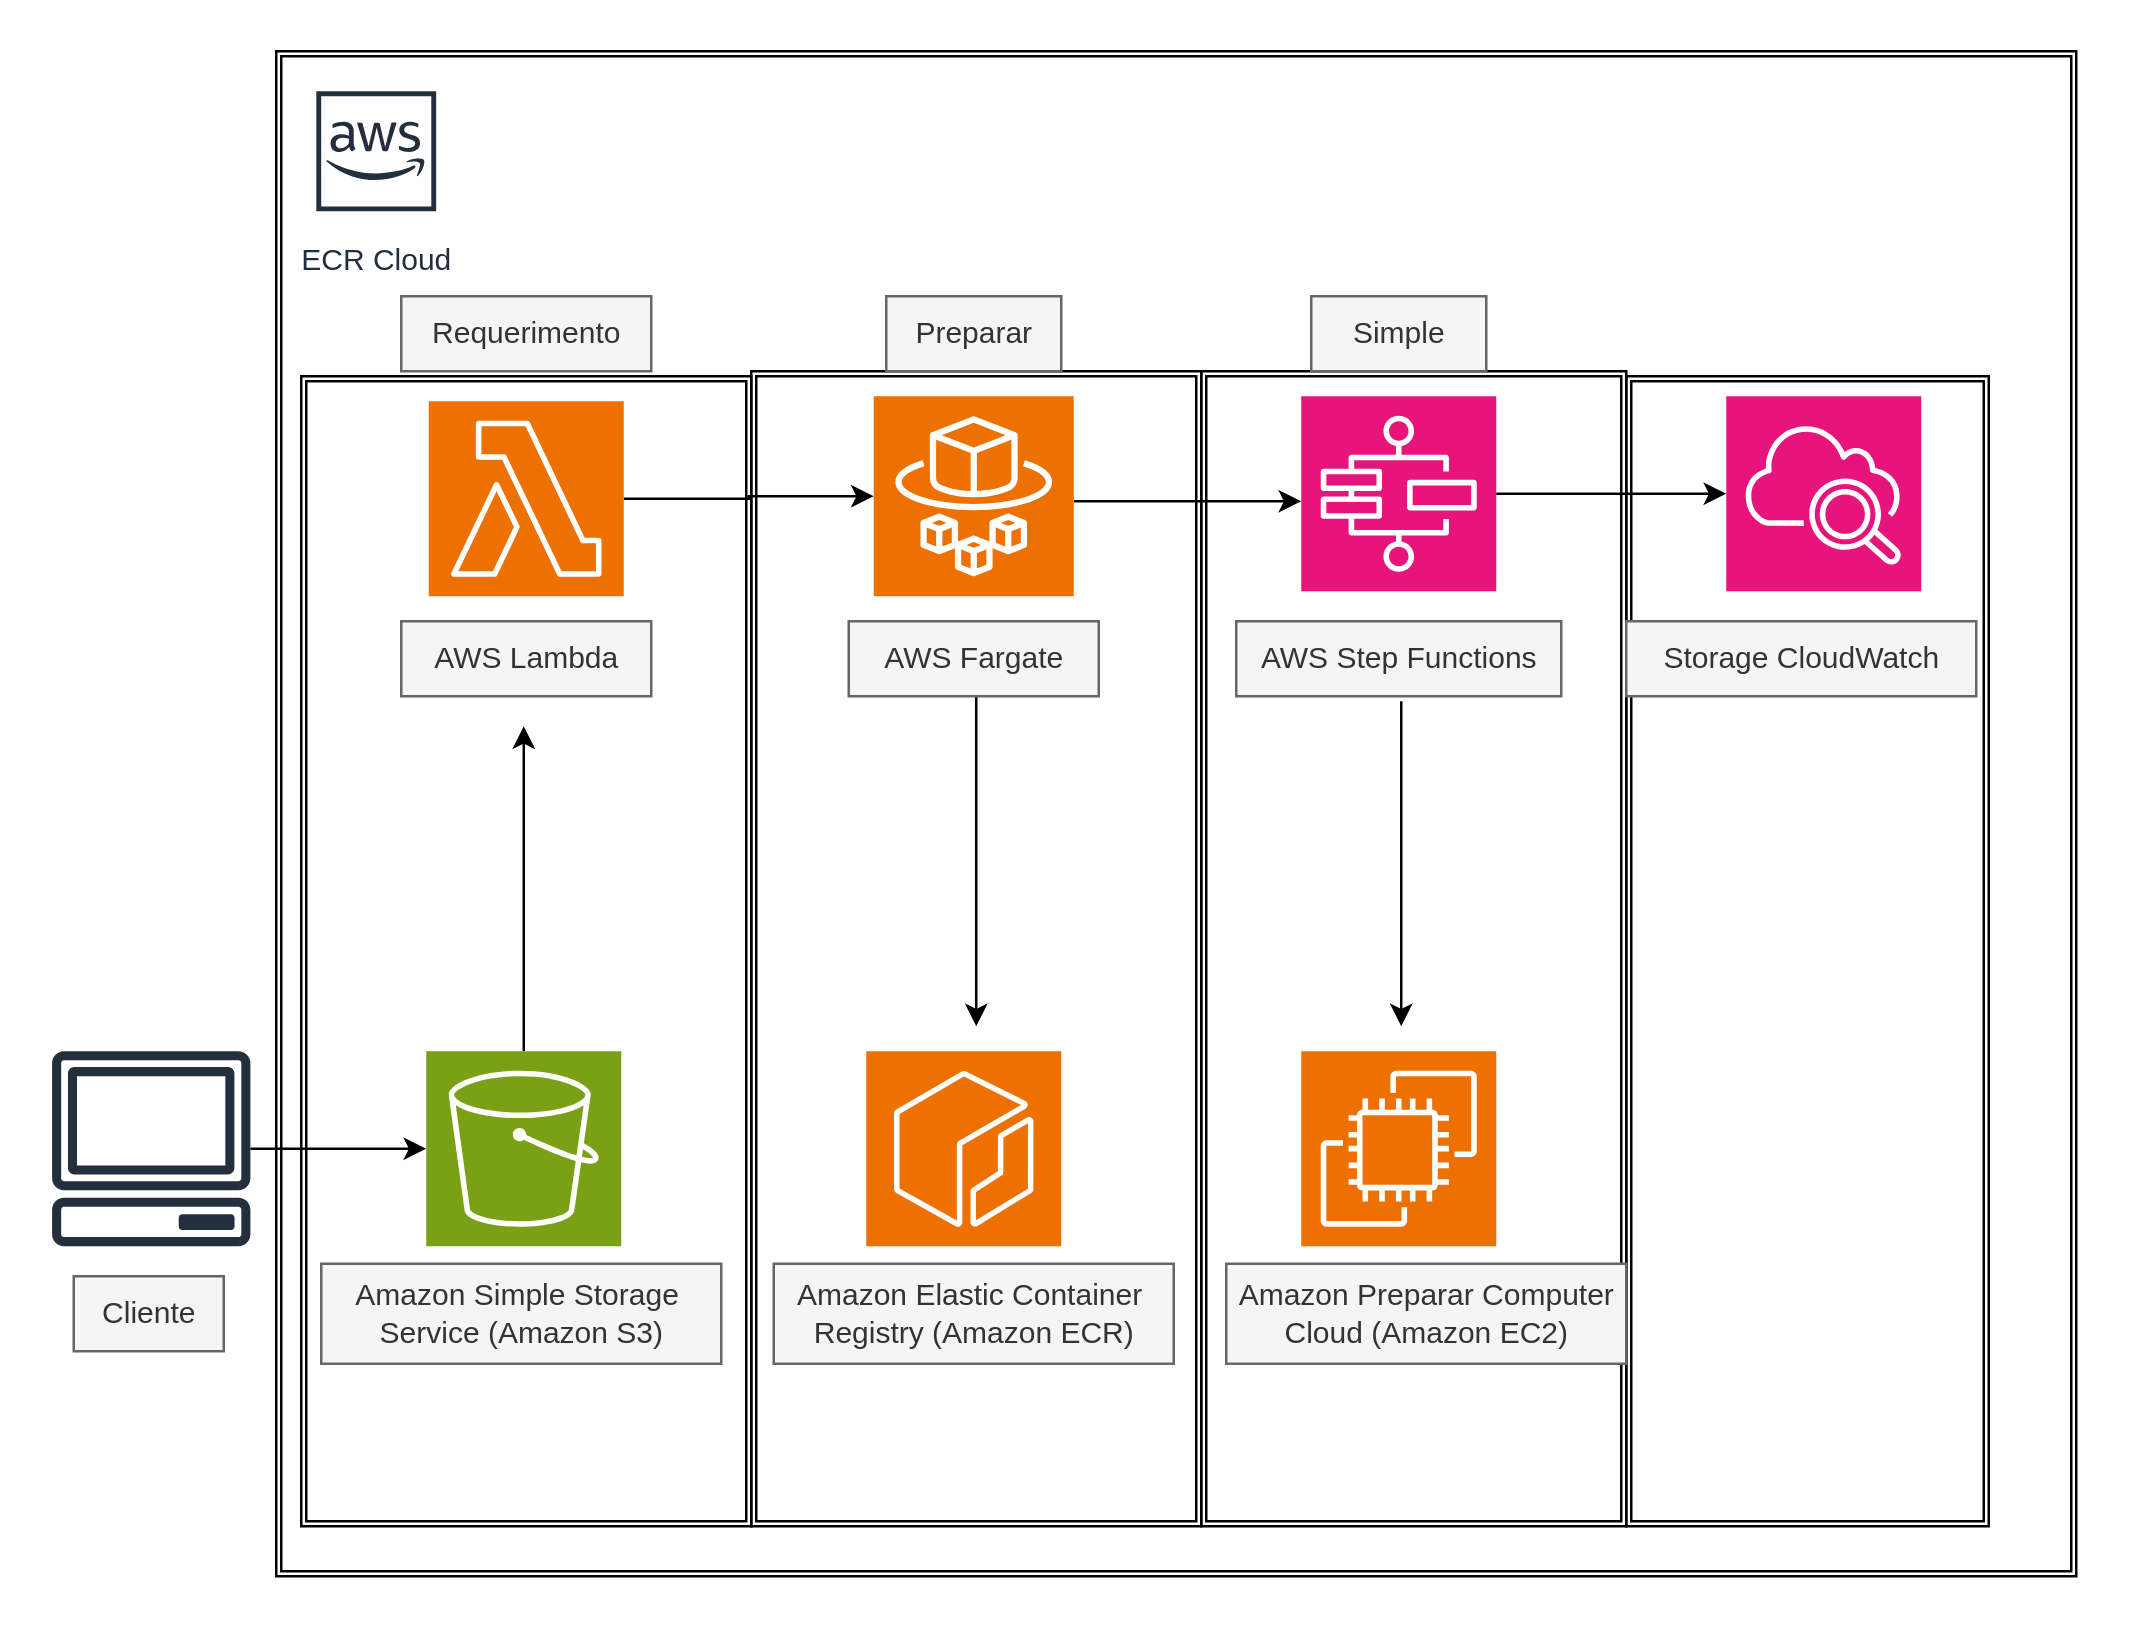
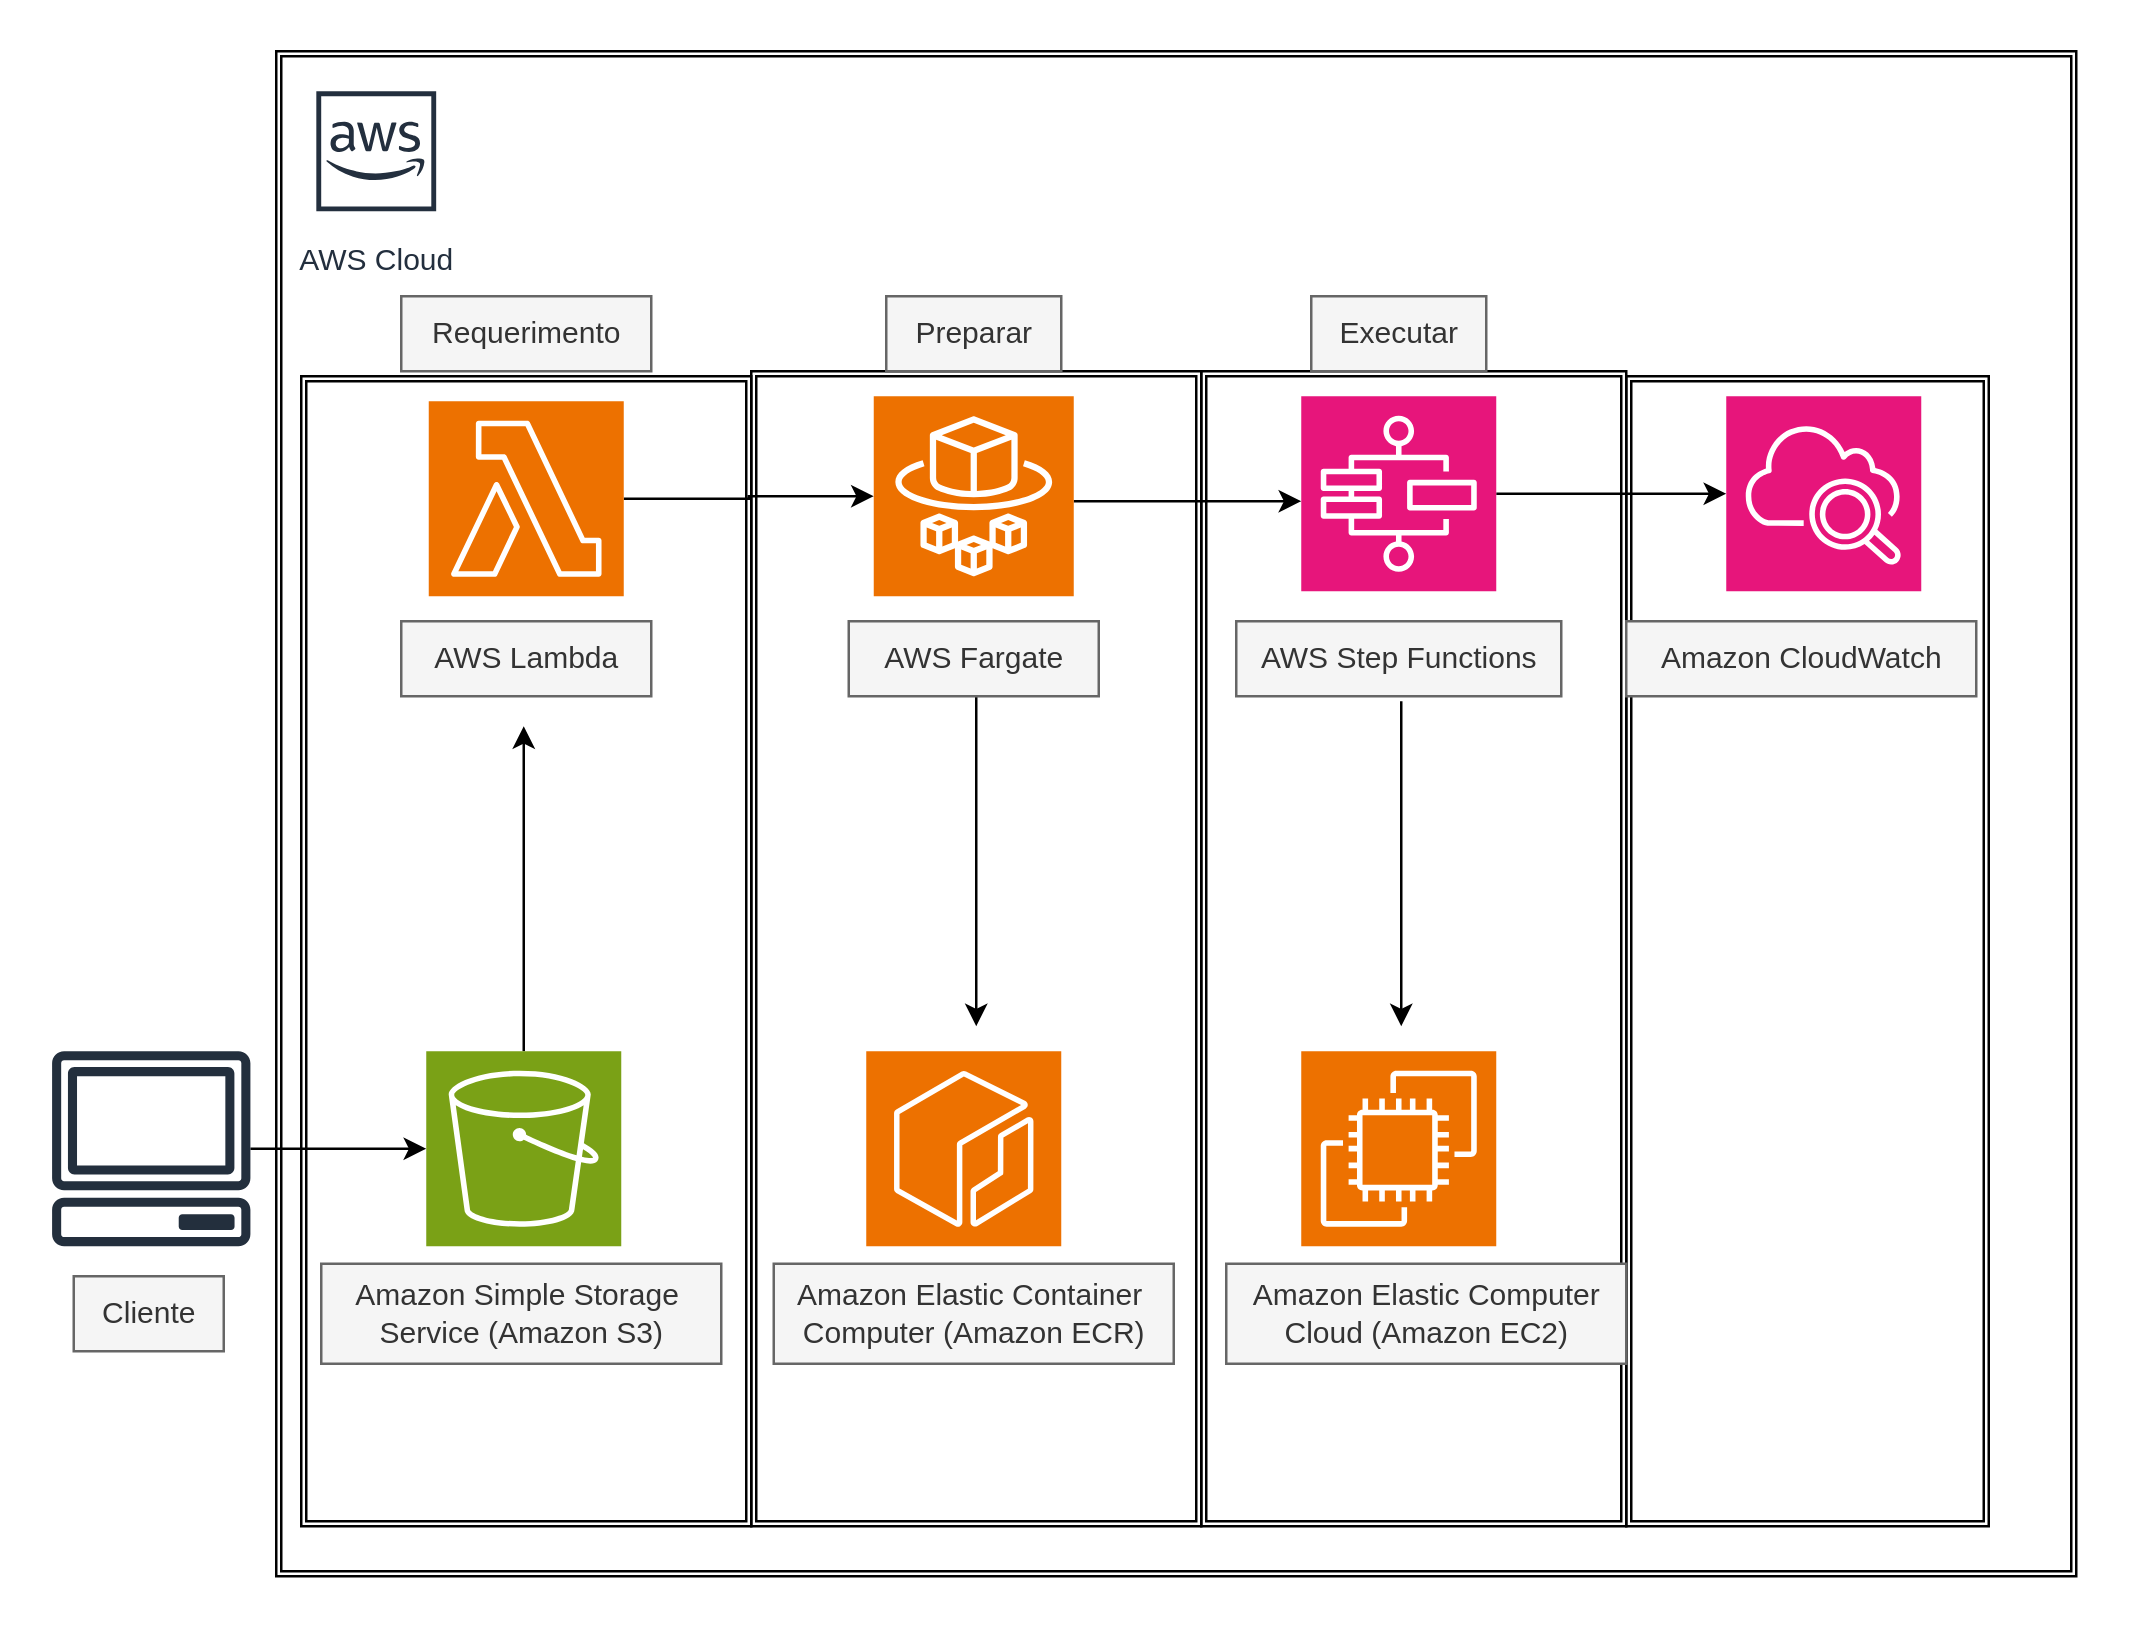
- <mxCell id="33" value="ECR Cloud" style="sketch=0;outlineConnect=0;fontColor=#232F3E;gradientColor=none;strokeColor=#232F3E;fillColor=#ffffff;dashed=0;verticalLabelPosition=bottom;verticalAlign=top;align=center;html=1;fontSize=12;fontStyle=0;aspect=fixed;shape=mxgraph.aws4.resourceIcon;resIcon=mxgraph.aws4.aws_cloud;" vertex="1" parent="1"><mxGeometry x="120" y="30" width="60" height="60" as="geometry" /></mxCell>
+ <mxCell id="33" value="AWS Cloud" style="sketch=0;outlineConnect=0;fontColor=#232F3E;gradientColor=none;strokeColor=#232F3E;fillColor=#ffffff;dashed=0;verticalLabelPosition=bottom;verticalAlign=top;align=center;html=1;fontSize=12;fontStyle=0;aspect=fixed;shape=mxgraph.aws4.resourceIcon;resIcon=mxgraph.aws4.aws_cloud;" vertex="1" parent="1"><mxGeometry x="120" y="30" width="60" height="60" as="geometry" /></mxCell>
- <mxCell id="30" value="Simple" style="text;html=1;align=center;verticalAlign=middle;resizable=0;points=[];autosize=1;strokeColor=#666666;fillColor=#f5f5f5;fontColor=#333333;" vertex="1" parent="1"><mxGeometry x="524" y="118" width="70" height="30" as="geometry" /></mxCell>
+ <mxCell id="30" value="Executar" style="text;html=1;align=center;verticalAlign=middle;resizable=0;points=[];autosize=1;strokeColor=#666666;fillColor=#f5f5f5;fontColor=#333333;" vertex="1" parent="1"><mxGeometry x="524" y="118" width="70" height="30" as="geometry" /></mxCell>
- <mxCell id="32" value="Storage CloudWatch" style="text;html=1;align=center;verticalAlign=middle;resizable=0;points=[];autosize=1;strokeColor=#666666;fillColor=#f5f5f5;fontColor=#333333;" vertex="1" parent="1"><mxGeometry x="650" y="248" width="140" height="30" as="geometry" /></mxCell>
+ <mxCell id="32" value="Amazon CloudWatch" style="text;html=1;align=center;verticalAlign=middle;resizable=0;points=[];autosize=1;strokeColor=#666666;fillColor=#f5f5f5;fontColor=#333333;" vertex="1" parent="1"><mxGeometry x="650" y="248" width="140" height="30" as="geometry" /></mxCell>
- <mxCell id="23" value="Amazon Elastic Container&amp;nbsp;&lt;div&gt;Registry (Amazon ECR)&lt;/div&gt;" style="text;html=1;align=center;verticalAlign=middle;resizable=0;points=[];autosize=1;strokeColor=#666666;fillColor=#f5f5f5;fontColor=#333333;" vertex="1" parent="1"><mxGeometry x="309" y="505" width="160" height="40" as="geometry" /></mxCell>
+ <mxCell id="23" value="Amazon Elastic Container&amp;nbsp;&lt;div&gt;Computer (Amazon ECR)&lt;/div&gt;" style="text;html=1;align=center;verticalAlign=middle;resizable=0;points=[];autosize=1;strokeColor=#666666;fillColor=#f5f5f5;fontColor=#333333;" vertex="1" parent="1"><mxGeometry x="309" y="505" width="160" height="40" as="geometry" /></mxCell>
- <mxCell id="29" value="Amazon Preparar Computer&lt;div&gt;Cloud (Amazon EC2)&lt;/div&gt;" style="text;html=1;align=center;verticalAlign=middle;resizable=0;points=[];autosize=1;strokeColor=#666666;fillColor=#f5f5f5;fontColor=#333333;" vertex="1" parent="1"><mxGeometry x="490" y="505" width="160" height="40" as="geometry" /></mxCell>
+ <mxCell id="29" value="Amazon Elastic Computer&lt;div&gt;Cloud (Amazon EC2)&lt;/div&gt;" style="text;html=1;align=center;verticalAlign=middle;resizable=0;points=[];autosize=1;strokeColor=#666666;fillColor=#f5f5f5;fontColor=#333333;" vertex="1" parent="1"><mxGeometry x="490" y="505" width="160" height="40" as="geometry" /></mxCell>
